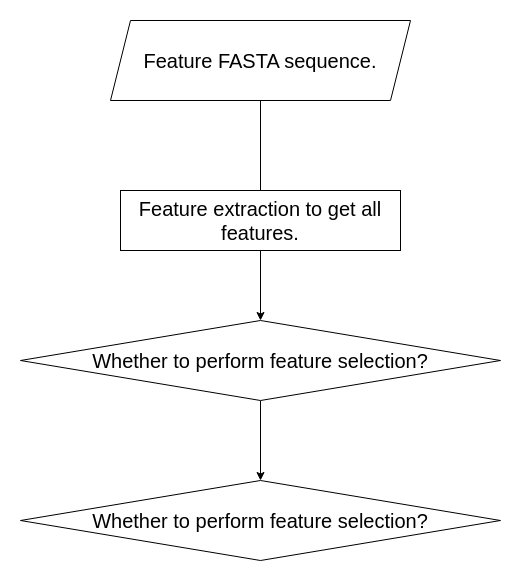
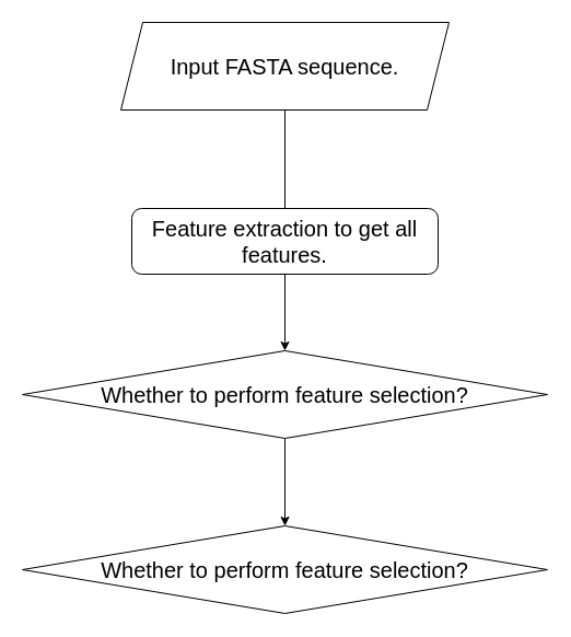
- <mxCell id="3" value="Feature FASTA sequence." style="shape=parallelogram;perimeter=parallelogramPerimeter;whiteSpace=wrap;html=1;fixedSize=1;fontSize=20;" vertex="1" parent="1"><mxGeometry x="110" y="20" width="300" height="80" as="geometry" /></mxCell>
+ <mxCell id="3" value="Input FASTA sequence." style="shape=parallelogram;perimeter=parallelogramPerimeter;whiteSpace=wrap;html=1;fixedSize=1;fontSize=20;" vertex="1" parent="1"><mxGeometry x="110" y="20" width="300" height="80" as="geometry" /></mxCell>
- <mxCell id="5" value="&lt;span&gt;Feature extraction to get all features.&lt;/span&gt;" style="whiteSpace=wrap;html=1;fontSize=20;" vertex="1" parent="1"><mxGeometry x="120" y="190" width="280" height="60" as="geometry" /></mxCell>
+ <mxCell id="5" value="&lt;span&gt;Feature extraction to get all features.&lt;/span&gt;" style="whiteSpace=wrap;html=1;fontSize=20;rounded=1;" vertex="1" parent="1"><mxGeometry x="120" y="190" width="280" height="60" as="geometry" /></mxCell>
